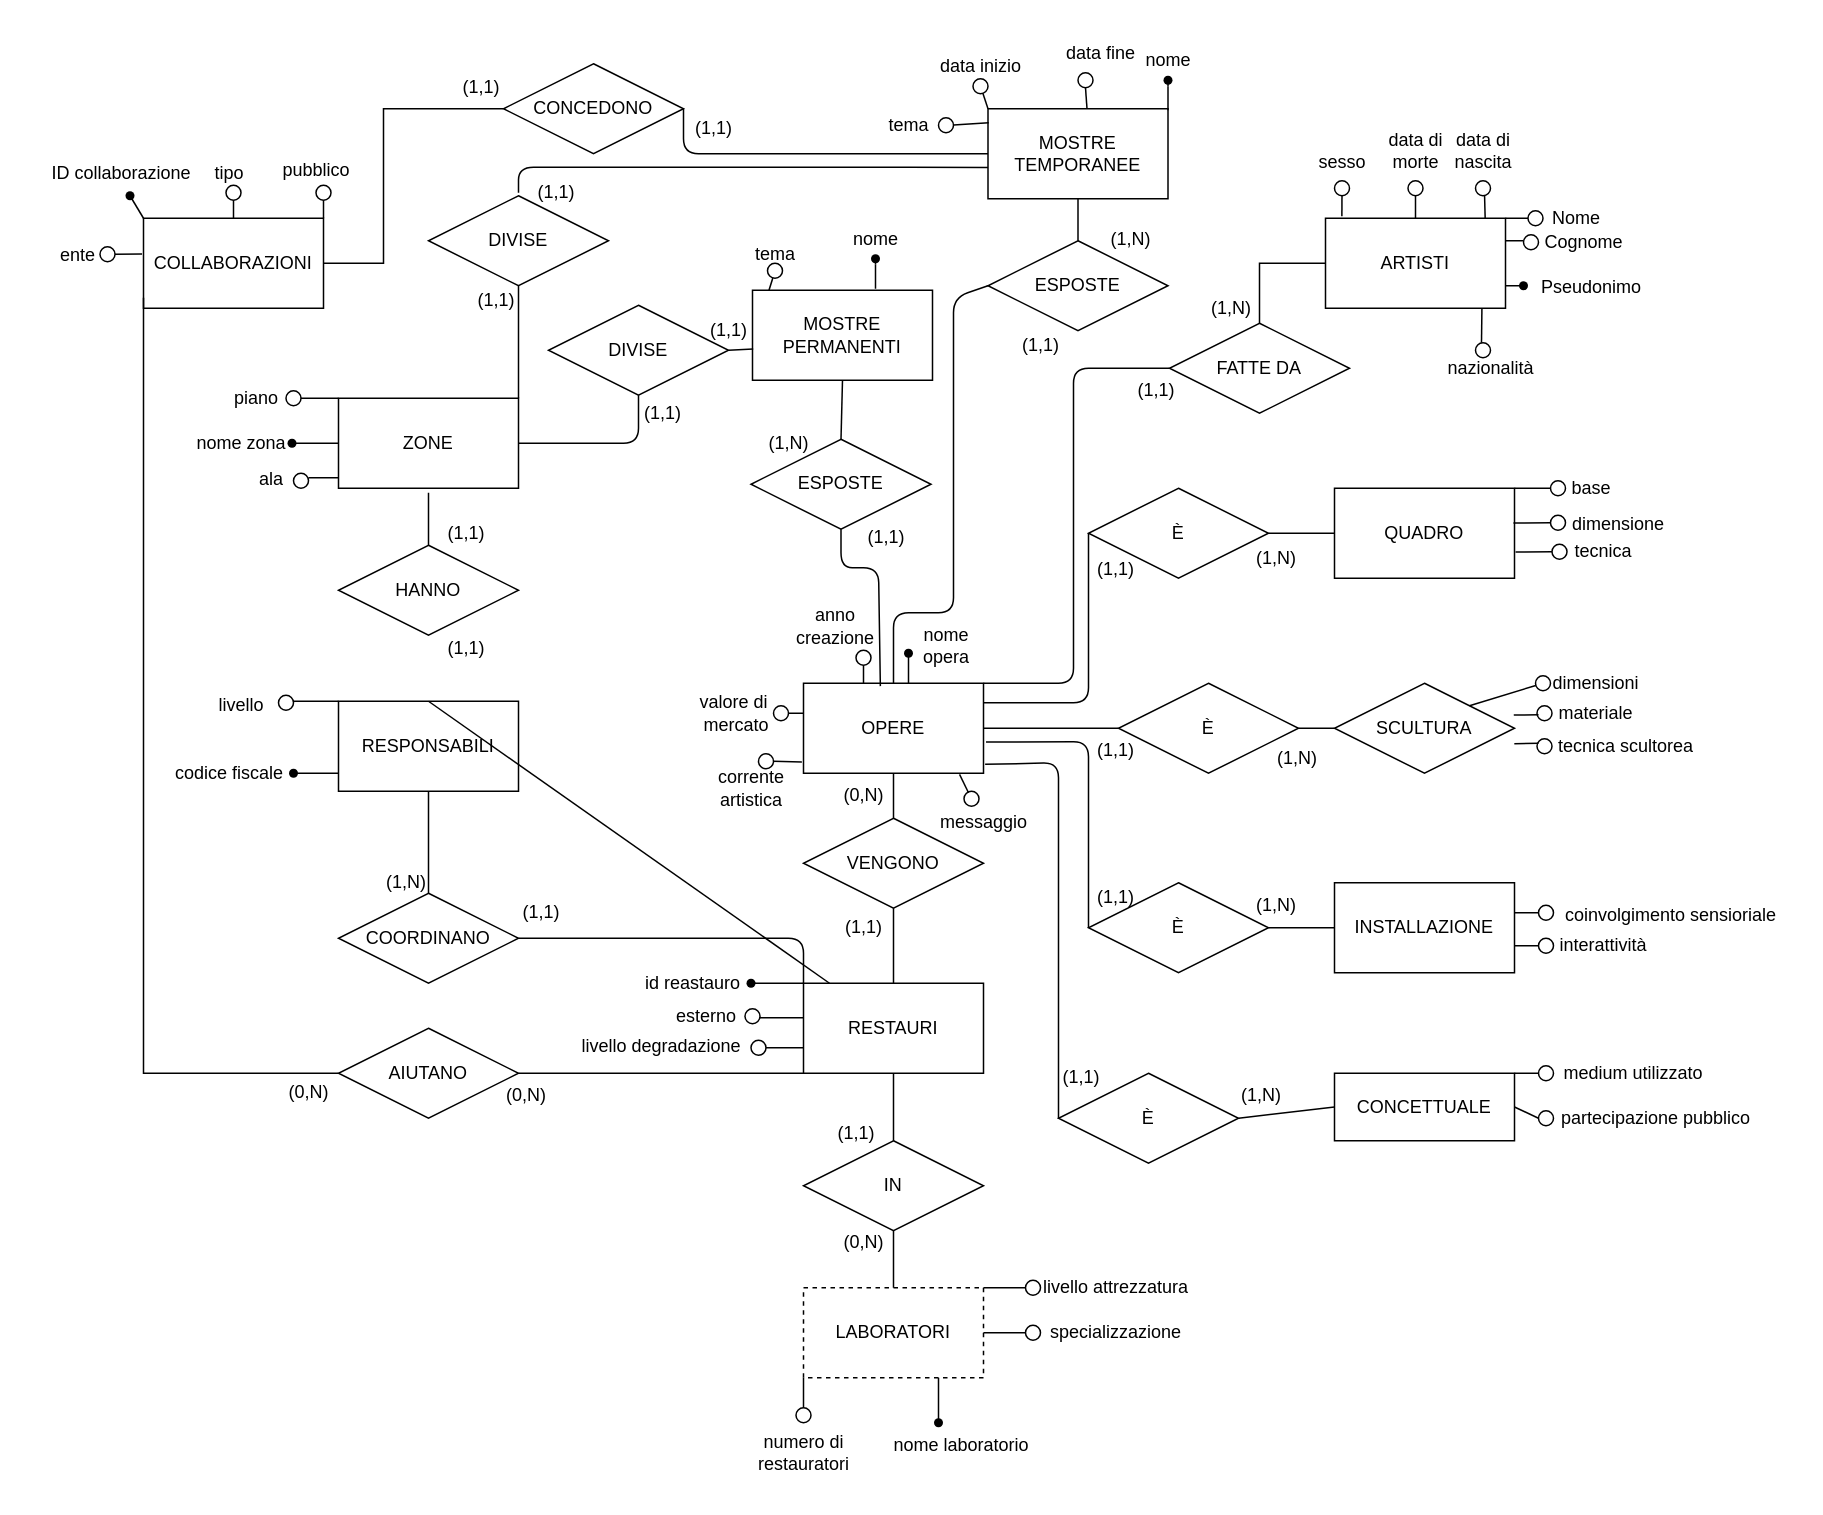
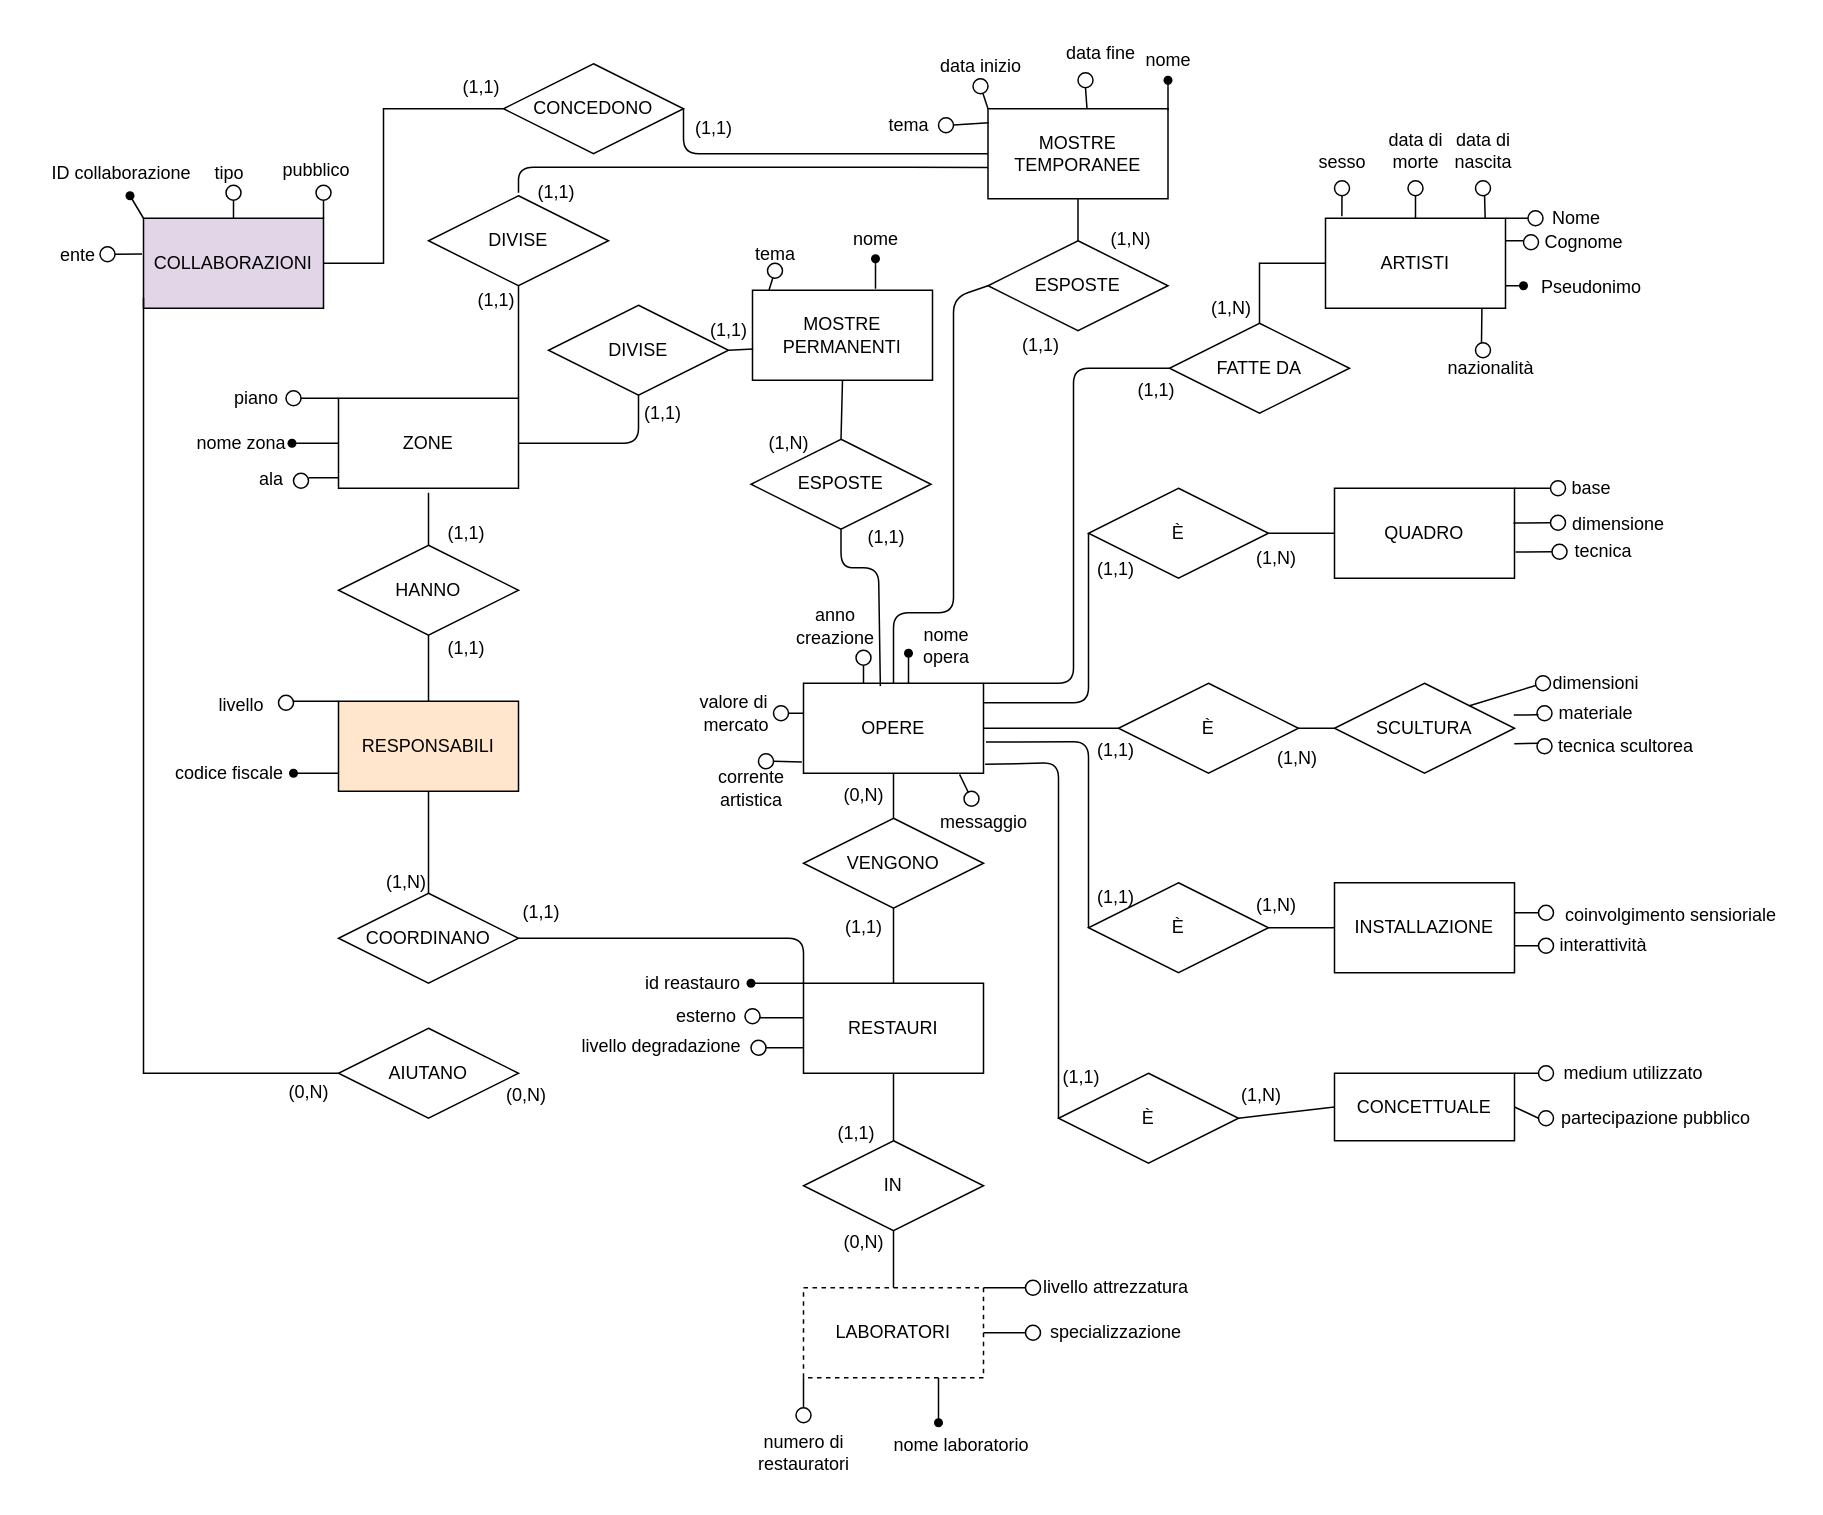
- <mxCell id="28" value="COLLABORAZIONI" style="rounded=0;whiteSpace=wrap;html=1;" parent="1" vertex="1"><mxGeometry x="95" y="145" width="120" height="60" as="geometry" /></mxCell>
+ <mxCell id="28" value="COLLABORAZIONI" style="rounded=0;whiteSpace=wrap;html=1;fillColor=#e1d5e7;" parent="1" vertex="1"><mxGeometry x="95" y="145" width="120" height="60" as="geometry" /></mxCell>
- <mxCell id="26" value="RESPONSABILI" style="rounded=0;whiteSpace=wrap;html=1;" parent="1" vertex="1"><mxGeometry x="225" y="467" width="120" height="60" as="geometry" /></mxCell>
+ <mxCell id="26" value="RESPONSABILI" style="rounded=0;whiteSpace=wrap;html=1;fillColor=#ffe6cc;" parent="1" vertex="1"><mxGeometry x="225" y="467" width="120" height="60" as="geometry" /></mxCell>
- <mxCell id="27" value="" style="endArrow=none;html=1;rounded=0;exitX=0.5;exitY=0;exitDx=0;exitDy=0;" parent="1" source="26" target="2" edge="1"><mxGeometry width="50" height="50" relative="1" as="geometry"><mxPoint x="185" y="425" as="sourcePoint" /><mxPoint x="25" y="545" as="targetPoint" /></mxGeometry></mxCell>
+ <mxCell id="27" value="" style="endArrow=none;html=1;rounded=0;entryX=0.5;entryY=1;entryDx=0;entryDy=0;exitX=0.5;exitY=0;exitDx=0;exitDy=0;" parent="1" source="26" target="17" edge="1"><mxGeometry width="50" height="50" relative="1" as="geometry"><mxPoint x="185" y="425" as="sourcePoint" /><mxPoint x="25" y="545" as="targetPoint" /></mxGeometry></mxCell>
- <mxCell id="134" value="" style="endArrow=none;html=1;entryX=1;entryY=0.5;entryDx=0;entryDy=0;exitX=0;exitY=1;exitDx=0;exitDy=0;" parent="1" source="2" target="30" edge="1"><mxGeometry width="50" height="50" relative="1" as="geometry"><mxPoint x="335" y="778" as="sourcePoint" /><mxPoint x="385" y="728" as="targetPoint" /></mxGeometry></mxCell>
